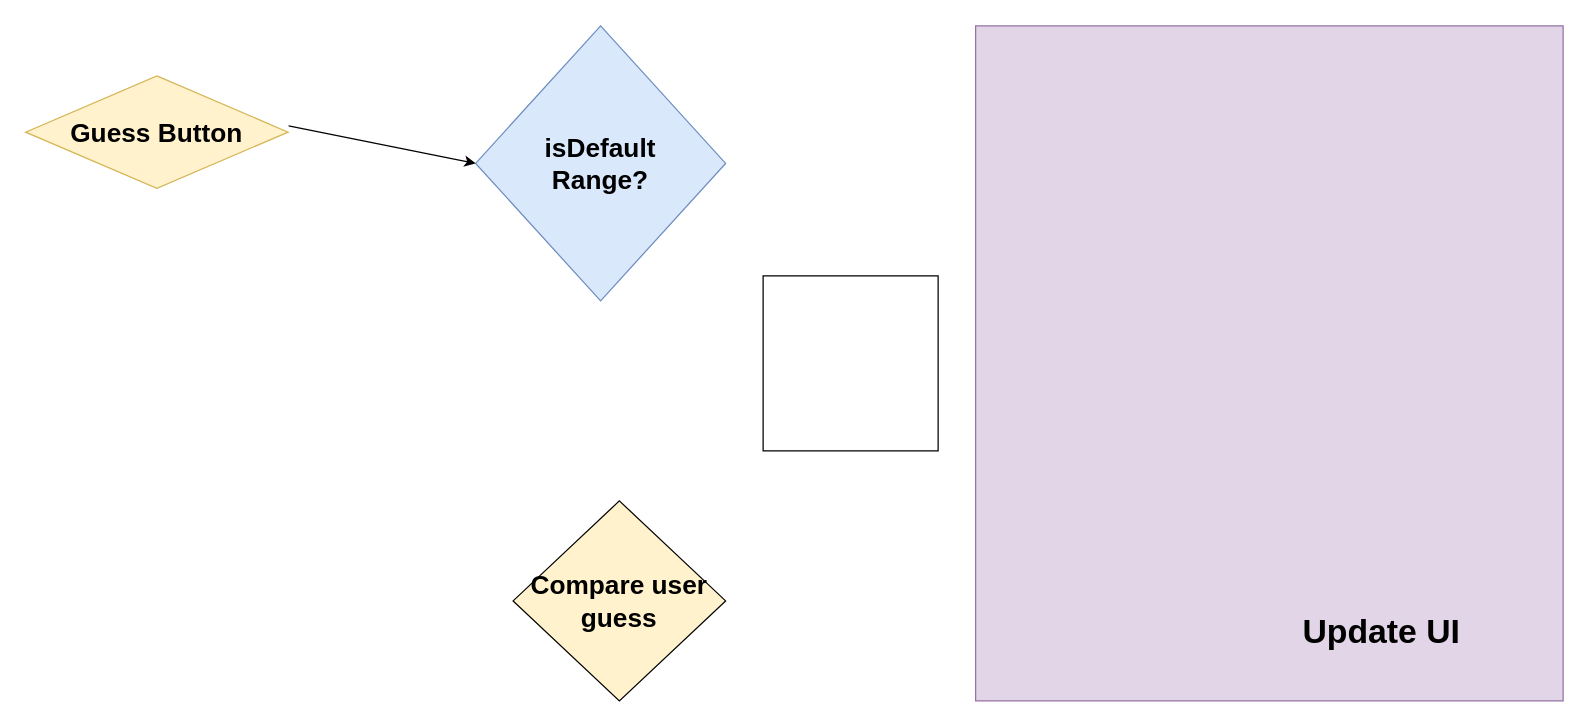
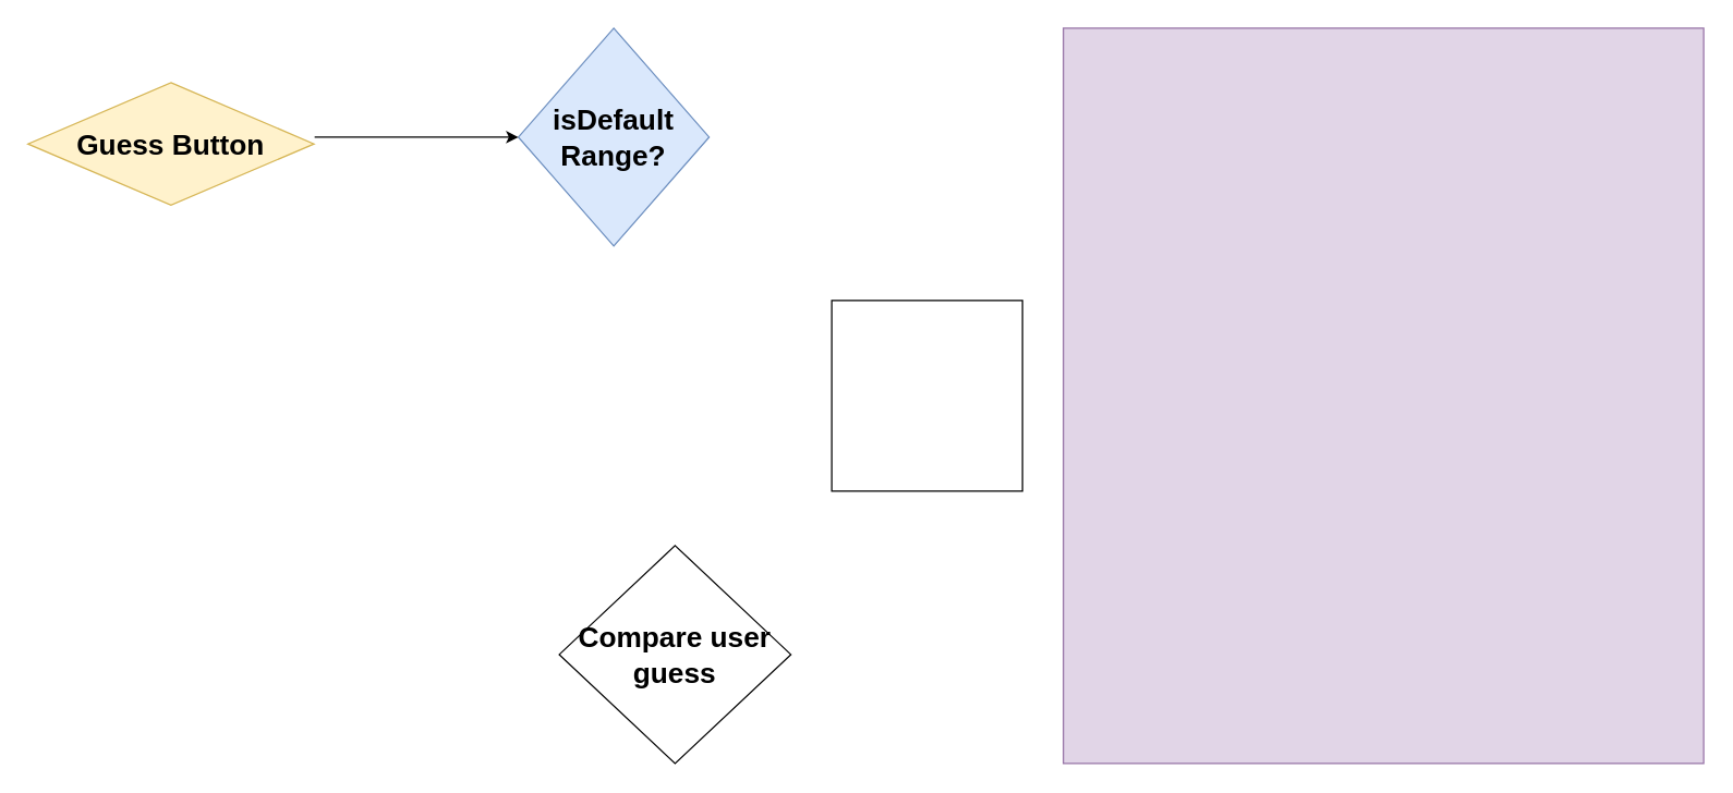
- <mxCell id="6" value="isDefault&lt;br&gt;Range?" style="rhombus;whiteSpace=wrap;html=1;fontSize=21;fontStyle=1;fillColor=#dae8fc;strokeColor=#6c8ebf;" vertex="1" parent="1"><mxGeometry x="380" y="20" width="200" height="220" as="geometry" /></mxCell>
+ <mxCell id="6" value="isDefault&lt;br&gt;Range?" style="rhombus;whiteSpace=wrap;html=1;fontSize=21;fontStyle=1;fillColor=#dae8fc;strokeColor=#6c8ebf;" vertex="1" parent="1"><mxGeometry x="380" y="20" width="140" height="160" as="geometry" /></mxCell>
- <mxCell id="5" value="Compare user guess" style="rhombus;whiteSpace=wrap;html=1;fontSize=21;fontStyle=1;fillColor=#fff2cc;" vertex="1" parent="1"><mxGeometry x="410" y="400" width="170" height="160" as="geometry" /></mxCell>
+ <mxCell id="5" value="Compare user guess" style="rhombus;whiteSpace=wrap;html=1;fontSize=21;fontStyle=1" vertex="1" parent="1"><mxGeometry x="410" y="400" width="170" height="160" as="geometry" /></mxCell>
- <mxCell id="4" value="Update UI" style="text;html=1;strokeColor=none;fillColor=none;align=center;verticalAlign=middle;whiteSpace=wrap;rounded=0;fontSize=27;fontStyle=1" vertex="1" parent="1"><mxGeometry x="990" y="470" width="230" height="70" as="geometry" /></mxCell>
